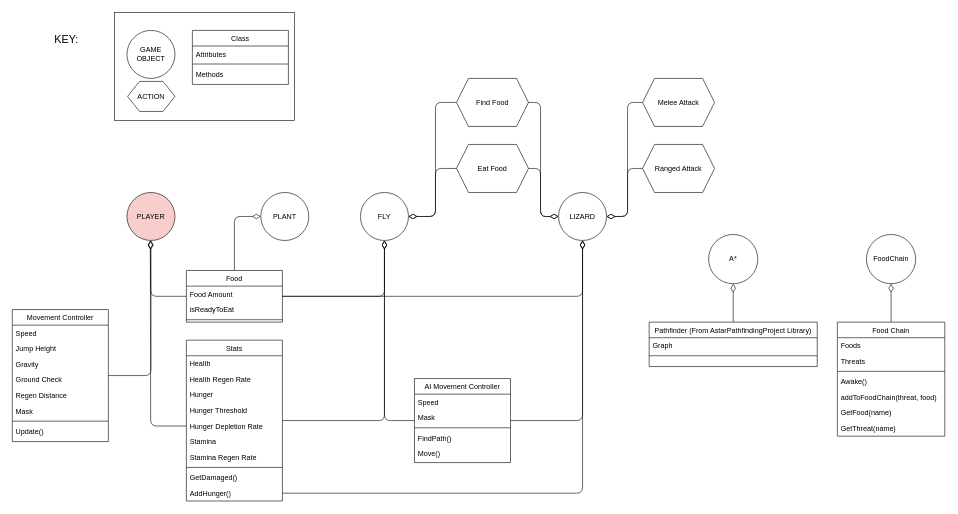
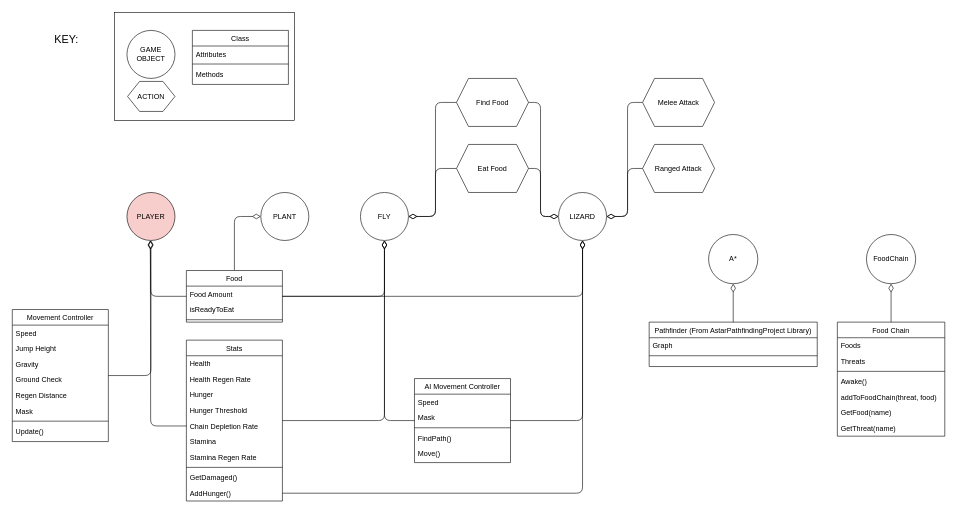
- <mxCell id="28" value="Hunger Depletion Rate" style="text;align=left;verticalAlign=top;spacingLeft=4;spacingRight=4;overflow=hidden;rotatable=0;points=[[0,0.5],[1,0.5]];portConstraint=eastwest;rounded=0;shadow=0;html=0;" parent="23" vertex="1"><mxGeometry y="130" width="160" height="26" as="geometry" /></mxCell>
+ <mxCell id="28" value="Chain Depletion Rate" style="text;align=left;verticalAlign=top;spacingLeft=4;spacingRight=4;overflow=hidden;rotatable=0;points=[[0,0.5],[1,0.5]];portConstraint=eastwest;rounded=0;shadow=0;html=0;" parent="23" vertex="1"><mxGeometry y="130" width="160" height="26" as="geometry" /></mxCell>
